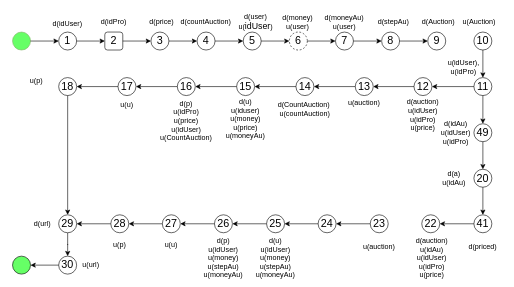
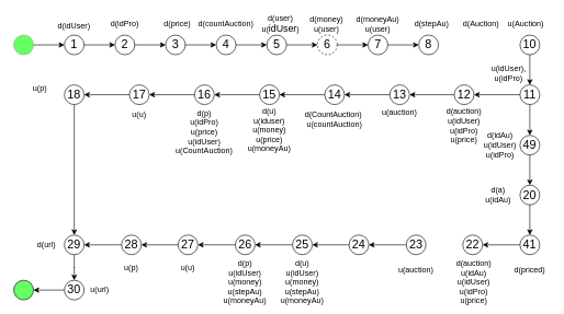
- <mxCell id="19" value="&lt;font style=&quot;font-size: 18px;&quot;&gt;2&lt;/font&gt;" style="whiteSpace=wrap;html=1;flipH=0;flipV=1;direction=west;container=0;rounded=1;" parent="1" vertex="1"><mxGeometry x="174" y="53" width="30" height="30" as="geometry" /></mxCell>
+ <mxCell id="19" value="&lt;font style=&quot;font-size: 18px;&quot;&gt;2&lt;/font&gt;" style="ellipse;whiteSpace=wrap;html=1;flipH=0;flipV=1;direction=west;container=0;" parent="1" vertex="1"><mxGeometry x="174" y="53" width="30" height="30" as="geometry" /></mxCell>
- <mxCell id="30" value="" style="edgeStyle=orthogonalEdgeStyle;rounded=0;orthogonalLoop=1;jettySize=auto;html=1;fontSize=18;" parent="1" source="28" target="29" edge="1"><mxGeometry relative="1" as="geometry" /></mxCell>
- <mxCell id="29" value="&lt;font style=&quot;font-size: 18px;&quot;&gt;9&lt;/font&gt;" style="ellipse;whiteSpace=wrap;html=1;container=0;" parent="1" vertex="1"><mxGeometry x="713" y="53" width="30" height="30" as="geometry" /></mxCell>
